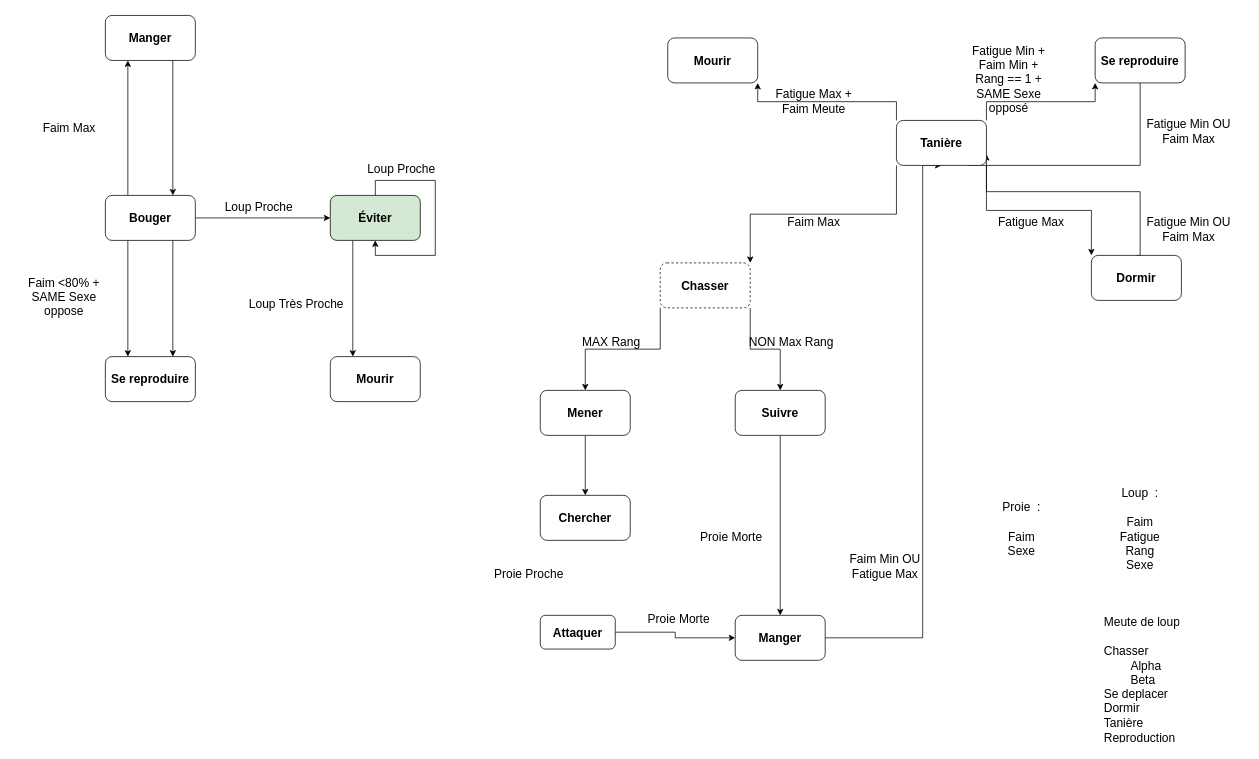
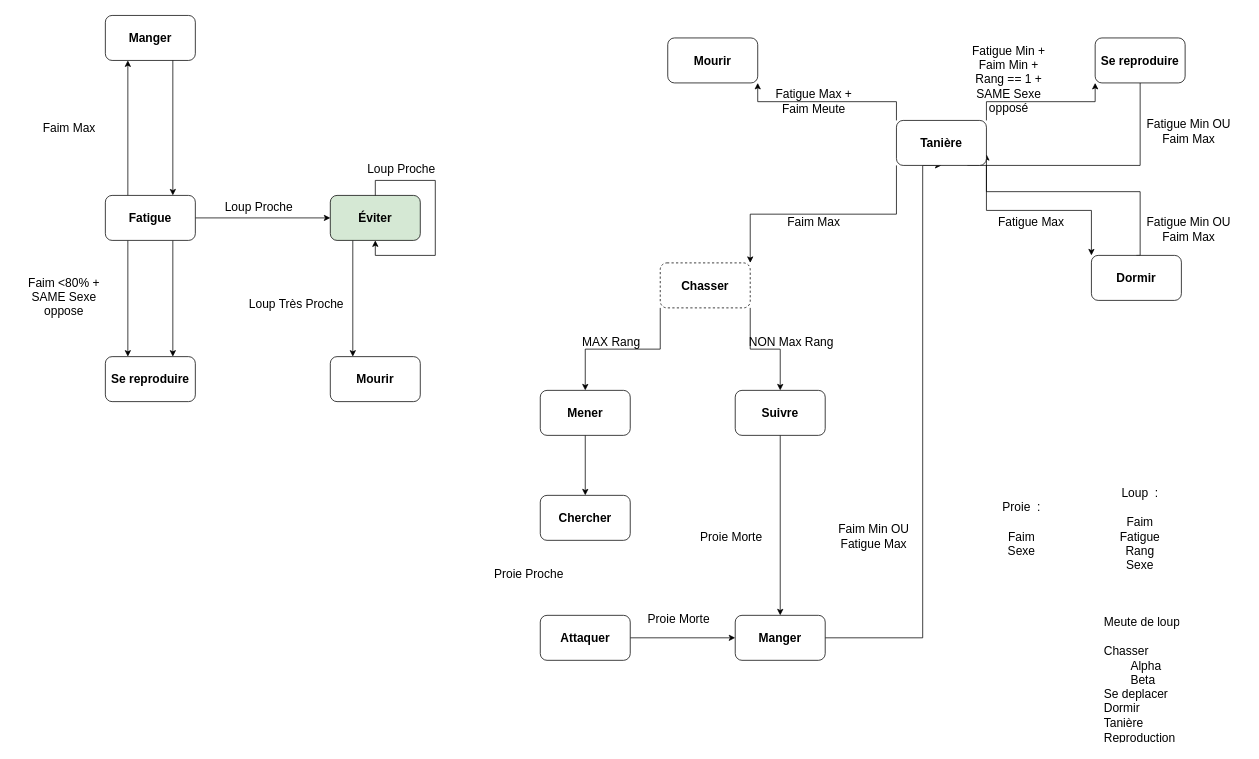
- <mxCell id="40" value="&lt;font style=&quot;font-size: 16px;&quot;&gt;&lt;b&gt;Bouger&lt;/b&gt;&lt;/font&gt;" style="rounded=1;whiteSpace=wrap;html=1;" vertex="1" parent="1"><mxGeometry x="140" y="260" width="120" height="60" as="geometry" /></mxCell>
+ <mxCell id="40" value="&lt;font style=&quot;font-size: 16px;&quot;&gt;&lt;b&gt;Fatigue&lt;/b&gt;&lt;/font&gt;" style="rounded=1;whiteSpace=wrap;html=1;" vertex="1" parent="1"><mxGeometry x="140" y="260" width="120" height="60" as="geometry" /></mxCell>
- <mxCell id="22" value="&lt;div&gt;Faim Min OU Fatigue Max&lt;br&gt;&lt;/div&gt;" style="text;html=1;strokeColor=none;fillColor=none;align=center;verticalAlign=middle;whiteSpace=wrap;rounded=0;fontSize=16;" vertex="1" parent="1"><mxGeometry x="1115" y="730" width="130" height="50" as="geometry" /></mxCell>
+ <mxCell id="22" value="&lt;div&gt;Faim Min OU Fatigue Max&lt;br&gt;&lt;/div&gt;" style="text;html=1;strokeColor=none;fillColor=none;align=center;verticalAlign=middle;whiteSpace=wrap;rounded=0;fontSize=16;" vertex="1" parent="1"><mxGeometry x="1100" y="690" width="130" height="50" as="geometry" /></mxCell>
- <mxCell id="32" value="&lt;font style=&quot;font-size: 16px;&quot;&gt;&lt;b&gt;Attaquer&lt;/b&gt;&lt;/font&gt;" style="rounded=1;whiteSpace=wrap;html=1;" vertex="1" parent="1"><mxGeometry x="720" y="820" width="100" height="45" as="geometry" /></mxCell>
+ <mxCell id="32" value="&lt;font style=&quot;font-size: 16px;&quot;&gt;&lt;b&gt;Attaquer&lt;/b&gt;&lt;/font&gt;" style="rounded=1;whiteSpace=wrap;html=1;" vertex="1" parent="1"><mxGeometry x="720" y="820" width="120" height="60" as="geometry" /></mxCell>
